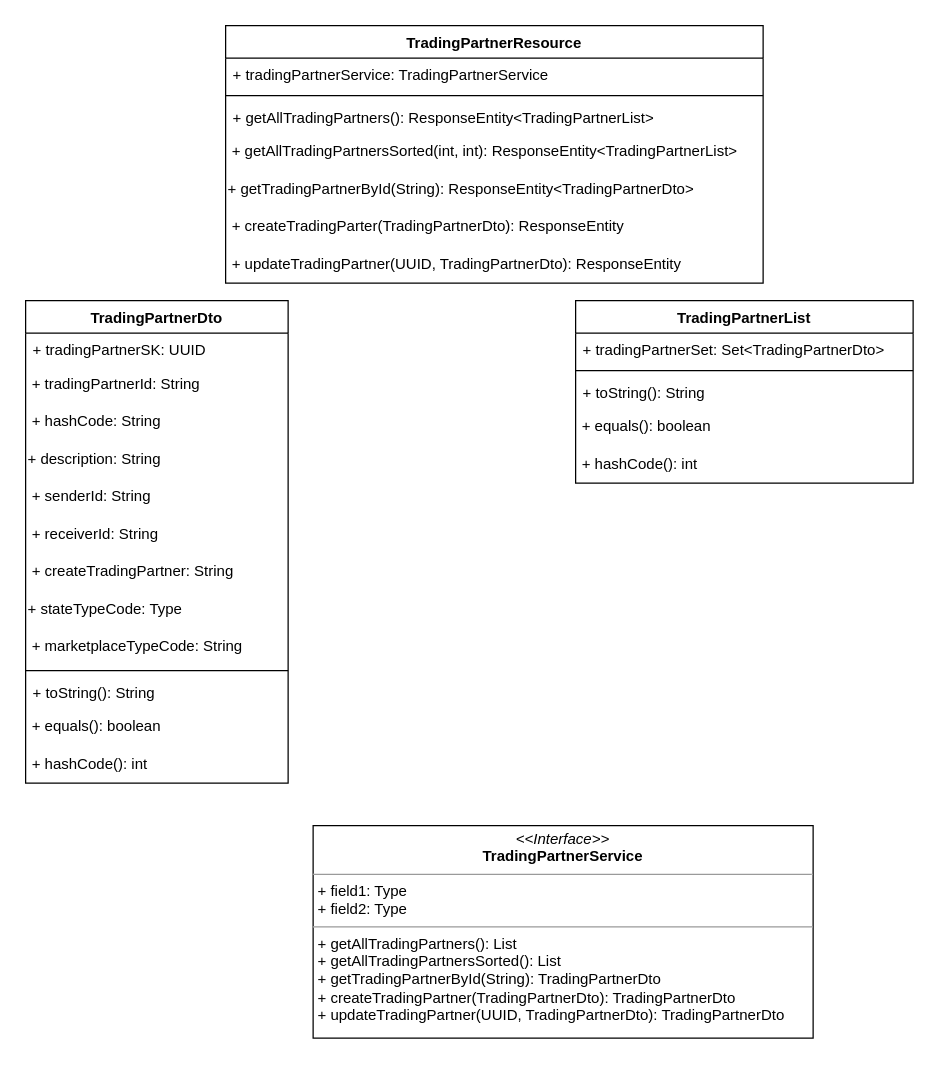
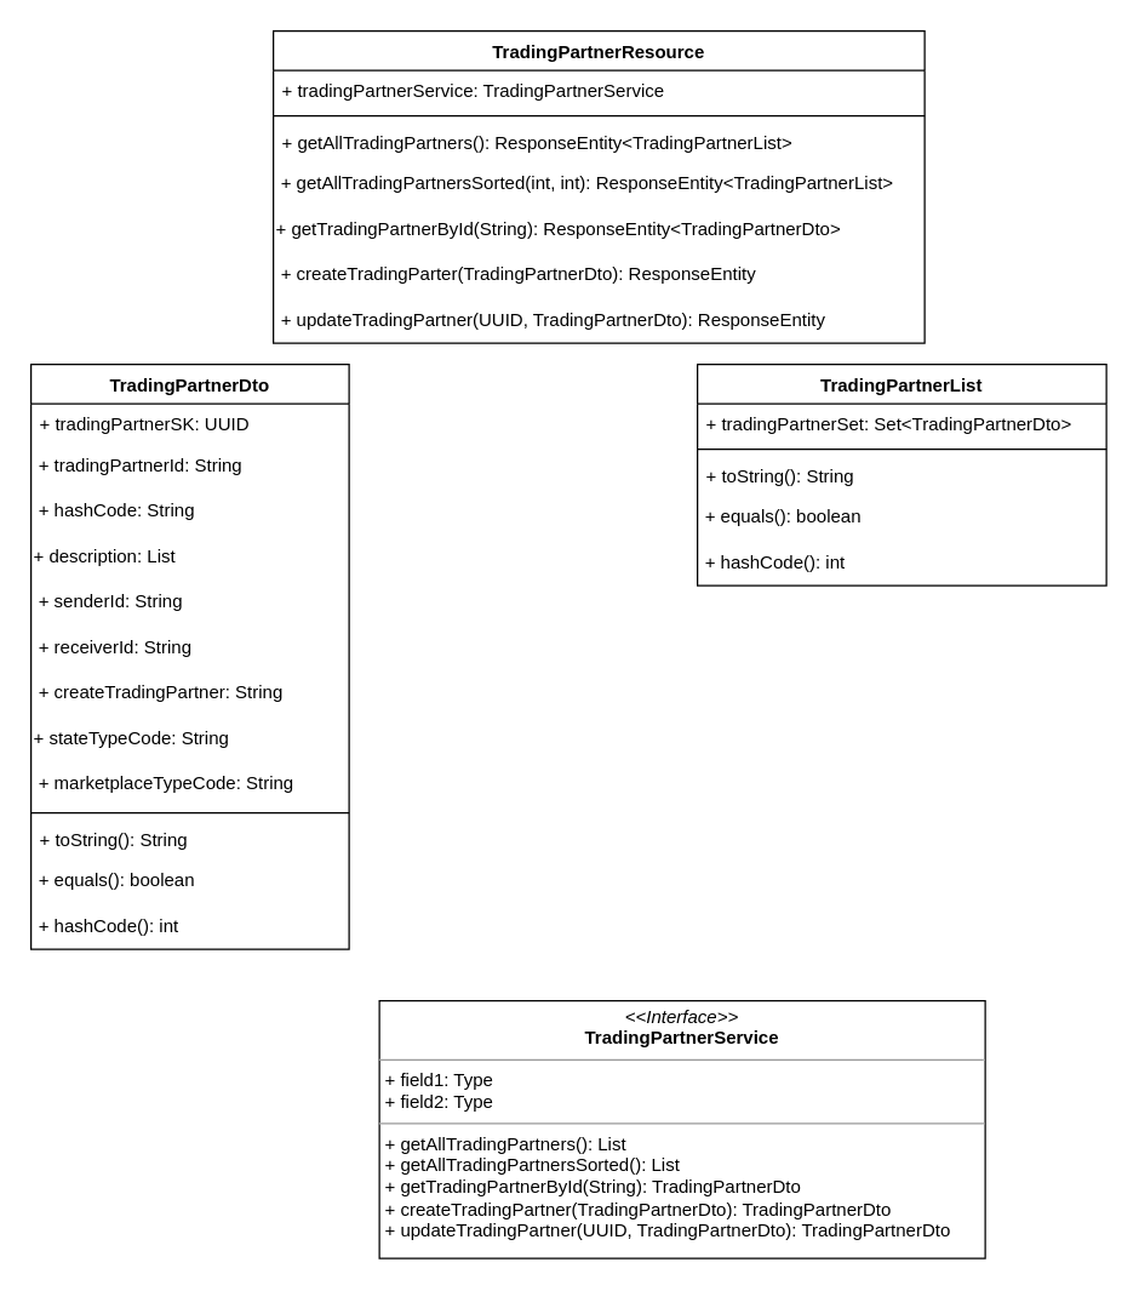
- <mxCell id="14" value="+ description: String" style="text;html=1;strokeColor=none;fillColor=none;align=left;verticalAlign=middle;whiteSpace=wrap;rounded=0;" vertex="1" parent="10"><mxGeometry y="112" width="210" height="30" as="geometry" /></mxCell>
+ <mxCell id="14" value="+ description: List" style="text;html=1;strokeColor=none;fillColor=none;align=left;verticalAlign=middle;whiteSpace=wrap;rounded=0;" vertex="1" parent="10"><mxGeometry y="112" width="210" height="30" as="geometry" /></mxCell>
- <mxCell id="18" value="+ stateTypeCode: Type" style="text;html=1;strokeColor=none;fillColor=none;align=left;verticalAlign=middle;whiteSpace=wrap;rounded=0;" vertex="1" parent="10"><mxGeometry y="232" width="210" height="30" as="geometry" /></mxCell>
+ <mxCell id="18" value="+ stateTypeCode: String" style="text;html=1;strokeColor=none;fillColor=none;align=left;verticalAlign=middle;whiteSpace=wrap;rounded=0;" vertex="1" parent="10"><mxGeometry y="232" width="210" height="30" as="geometry" /></mxCell>
